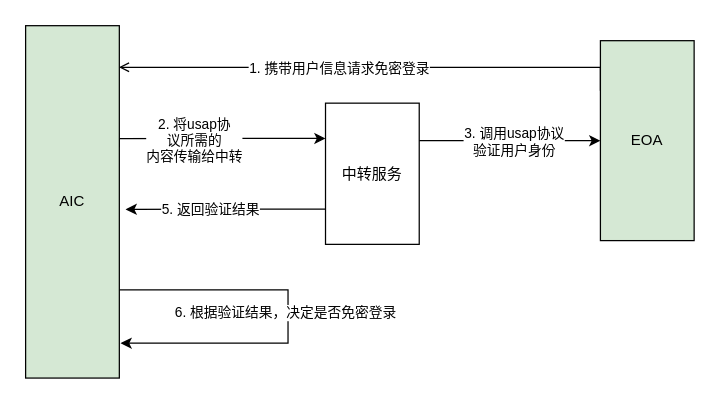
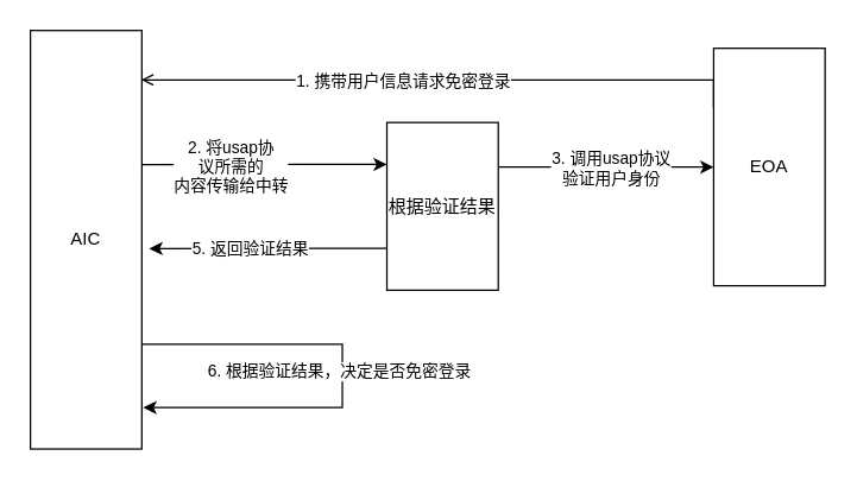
- <mxCell id="12" value="EOA" style="rounded=0;whiteSpace=wrap;html=1;align=center;verticalAlign=middle;fillColor=#d5e8d4;" vertex="1" parent="1"><mxGeometry x="480" y="32" width="75" height="160" as="geometry" /></mxCell>
+ <mxCell id="12" value="EOA" style="rounded=0;whiteSpace=wrap;html=1;align=center;verticalAlign=middle;" vertex="1" parent="1"><mxGeometry x="480" y="32" width="75" height="160" as="geometry" /></mxCell>
- <mxCell id="9" value="中转服务" style="rounded=0;whiteSpace=wrap;html=1;align=center;verticalAlign=middle;" vertex="1" parent="1"><mxGeometry x="260" y="82" width="75" height="113" as="geometry" /></mxCell>
+ <mxCell id="9" value="根据验证结果" style="rounded=0;whiteSpace=wrap;html=1;align=center;verticalAlign=middle;" vertex="1" parent="1"><mxGeometry x="260" y="82" width="75" height="113" as="geometry" /></mxCell>
- <mxCell id="4" value="AIC" style="rounded=0;whiteSpace=wrap;html=1;align=center;verticalAlign=middle;fillColor=#d5e8d4;" vertex="1" parent="1"><mxGeometry x="20" y="20" width="75" height="282" as="geometry" /></mxCell>
+ <mxCell id="4" value="AIC" style="rounded=0;whiteSpace=wrap;html=1;align=center;verticalAlign=middle;" vertex="1" parent="1"><mxGeometry x="20" y="20" width="75" height="282" as="geometry" /></mxCell>
